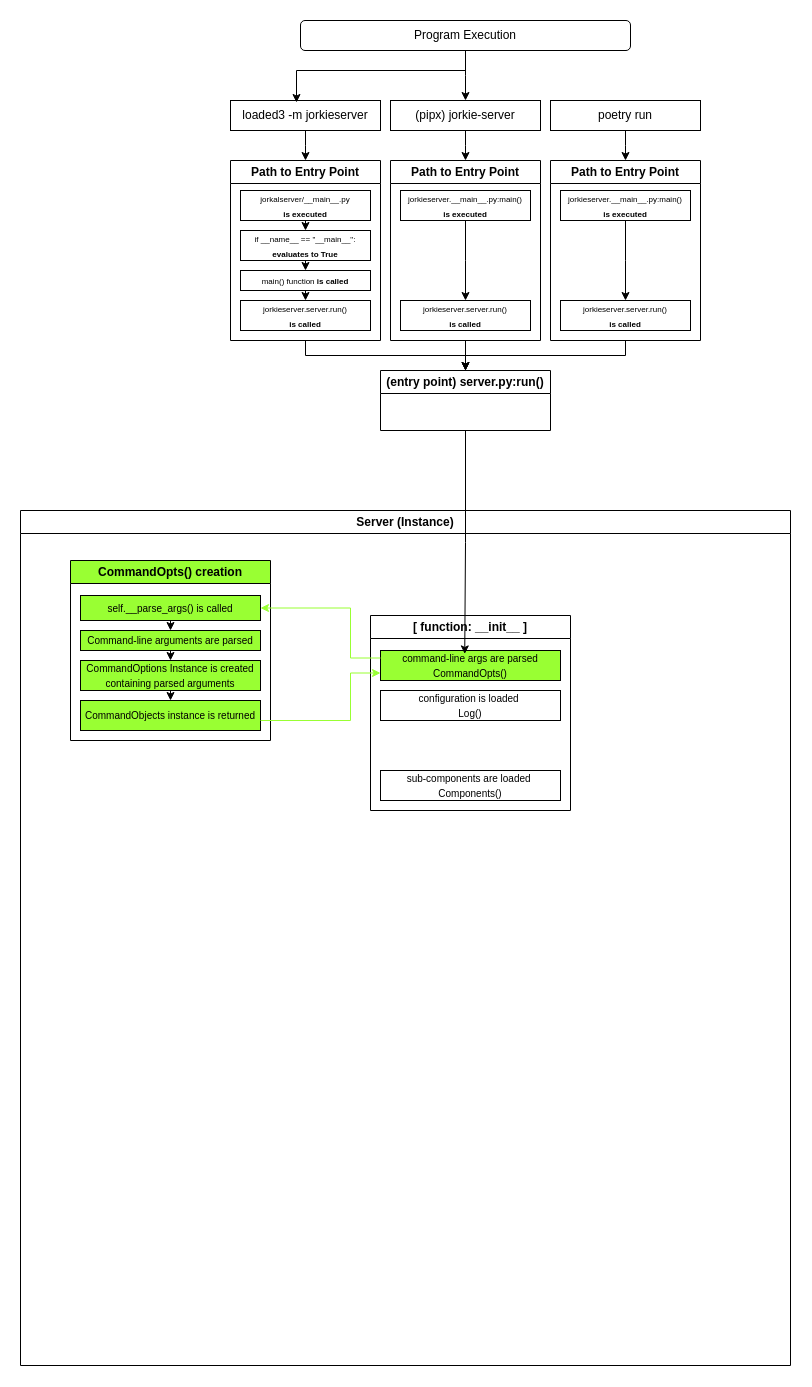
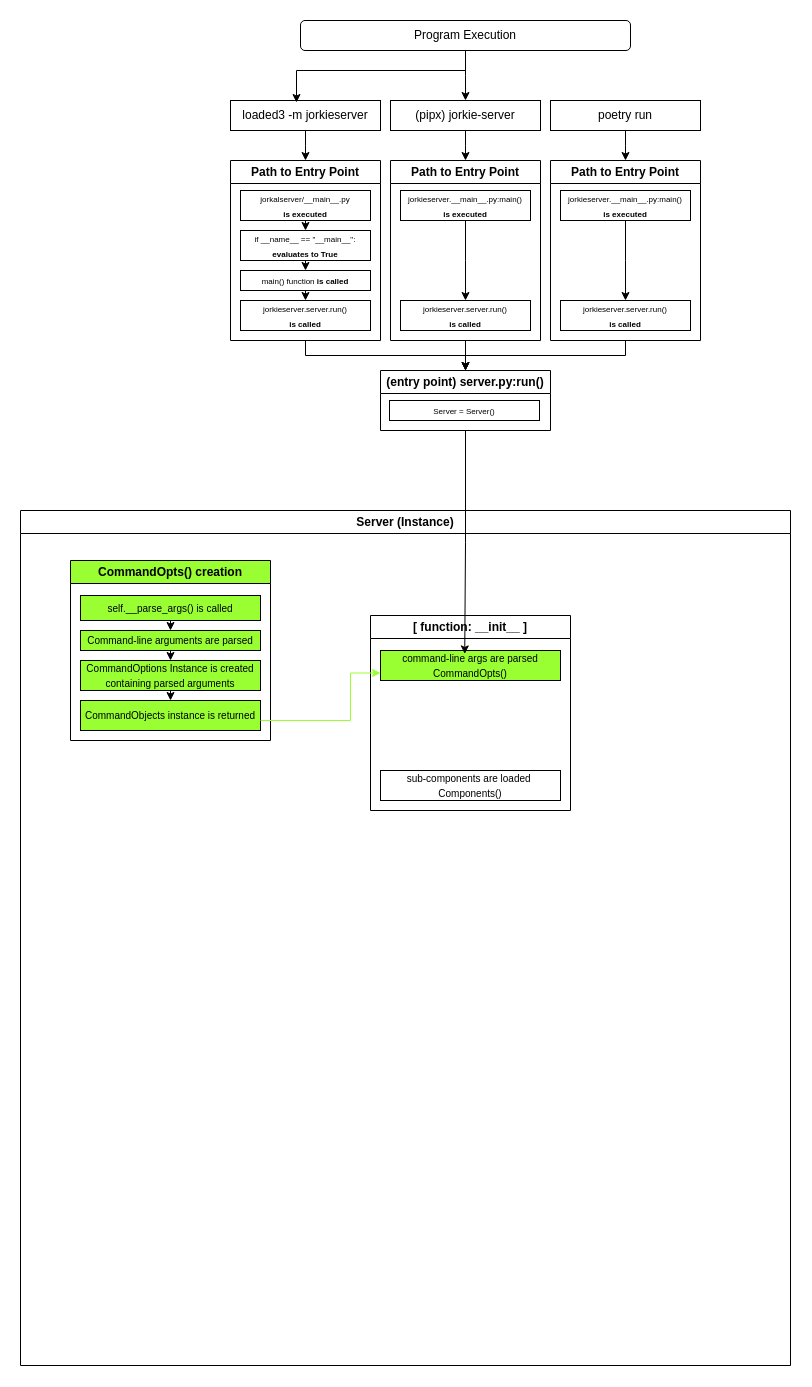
+ <mxCell id="32" value="&lt;font style=&quot;font-size: 8px;&quot;&gt;Server = Server()&lt;/font&gt;" style="rounded=0;whiteSpace=wrap;html=1;" vertex="1" parent="31"><mxGeometry x="9" y="30" width="150" height="20" as="geometry" /></mxCell>
- <mxCell id="46" style="edgeStyle=elbowEdgeStyle;rounded=0;orthogonalLoop=1;jettySize=auto;html=1;fillColor=#3399FF;exitX=0;exitY=0.25;exitDx=0;exitDy=0;entryX=1;entryY=0.5;entryDx=0;entryDy=0;strokeColor=light-dark(#99FF33,#000000);" edge="1" parent="33" source="35" target="40"><mxGeometry relative="1" as="geometry"><mxPoint x="290" y="90" as="sourcePoint" /><mxPoint x="90" y="130" as="targetPoint" /><Array as="points"><mxPoint x="330" y="120" /><mxPoint x="180" y="60" /><mxPoint x="170" y="90" /></Array></mxGeometry></mxCell>
- <mxCell id="36" value="&lt;div&gt;&lt;font style=&quot;font-size: 10px;&quot;&gt;configuration is loaded&amp;nbsp;&lt;/font&gt;&lt;/div&gt;&lt;div&gt;&lt;font style=&quot;font-size: 10px;&quot;&gt;Log()&lt;/font&gt;&lt;/div&gt;" style="whiteSpace=wrap;html=1;" vertex="1" parent="34"><mxGeometry x="10" y="75" width="180" height="30" as="geometry" /></mxCell>
